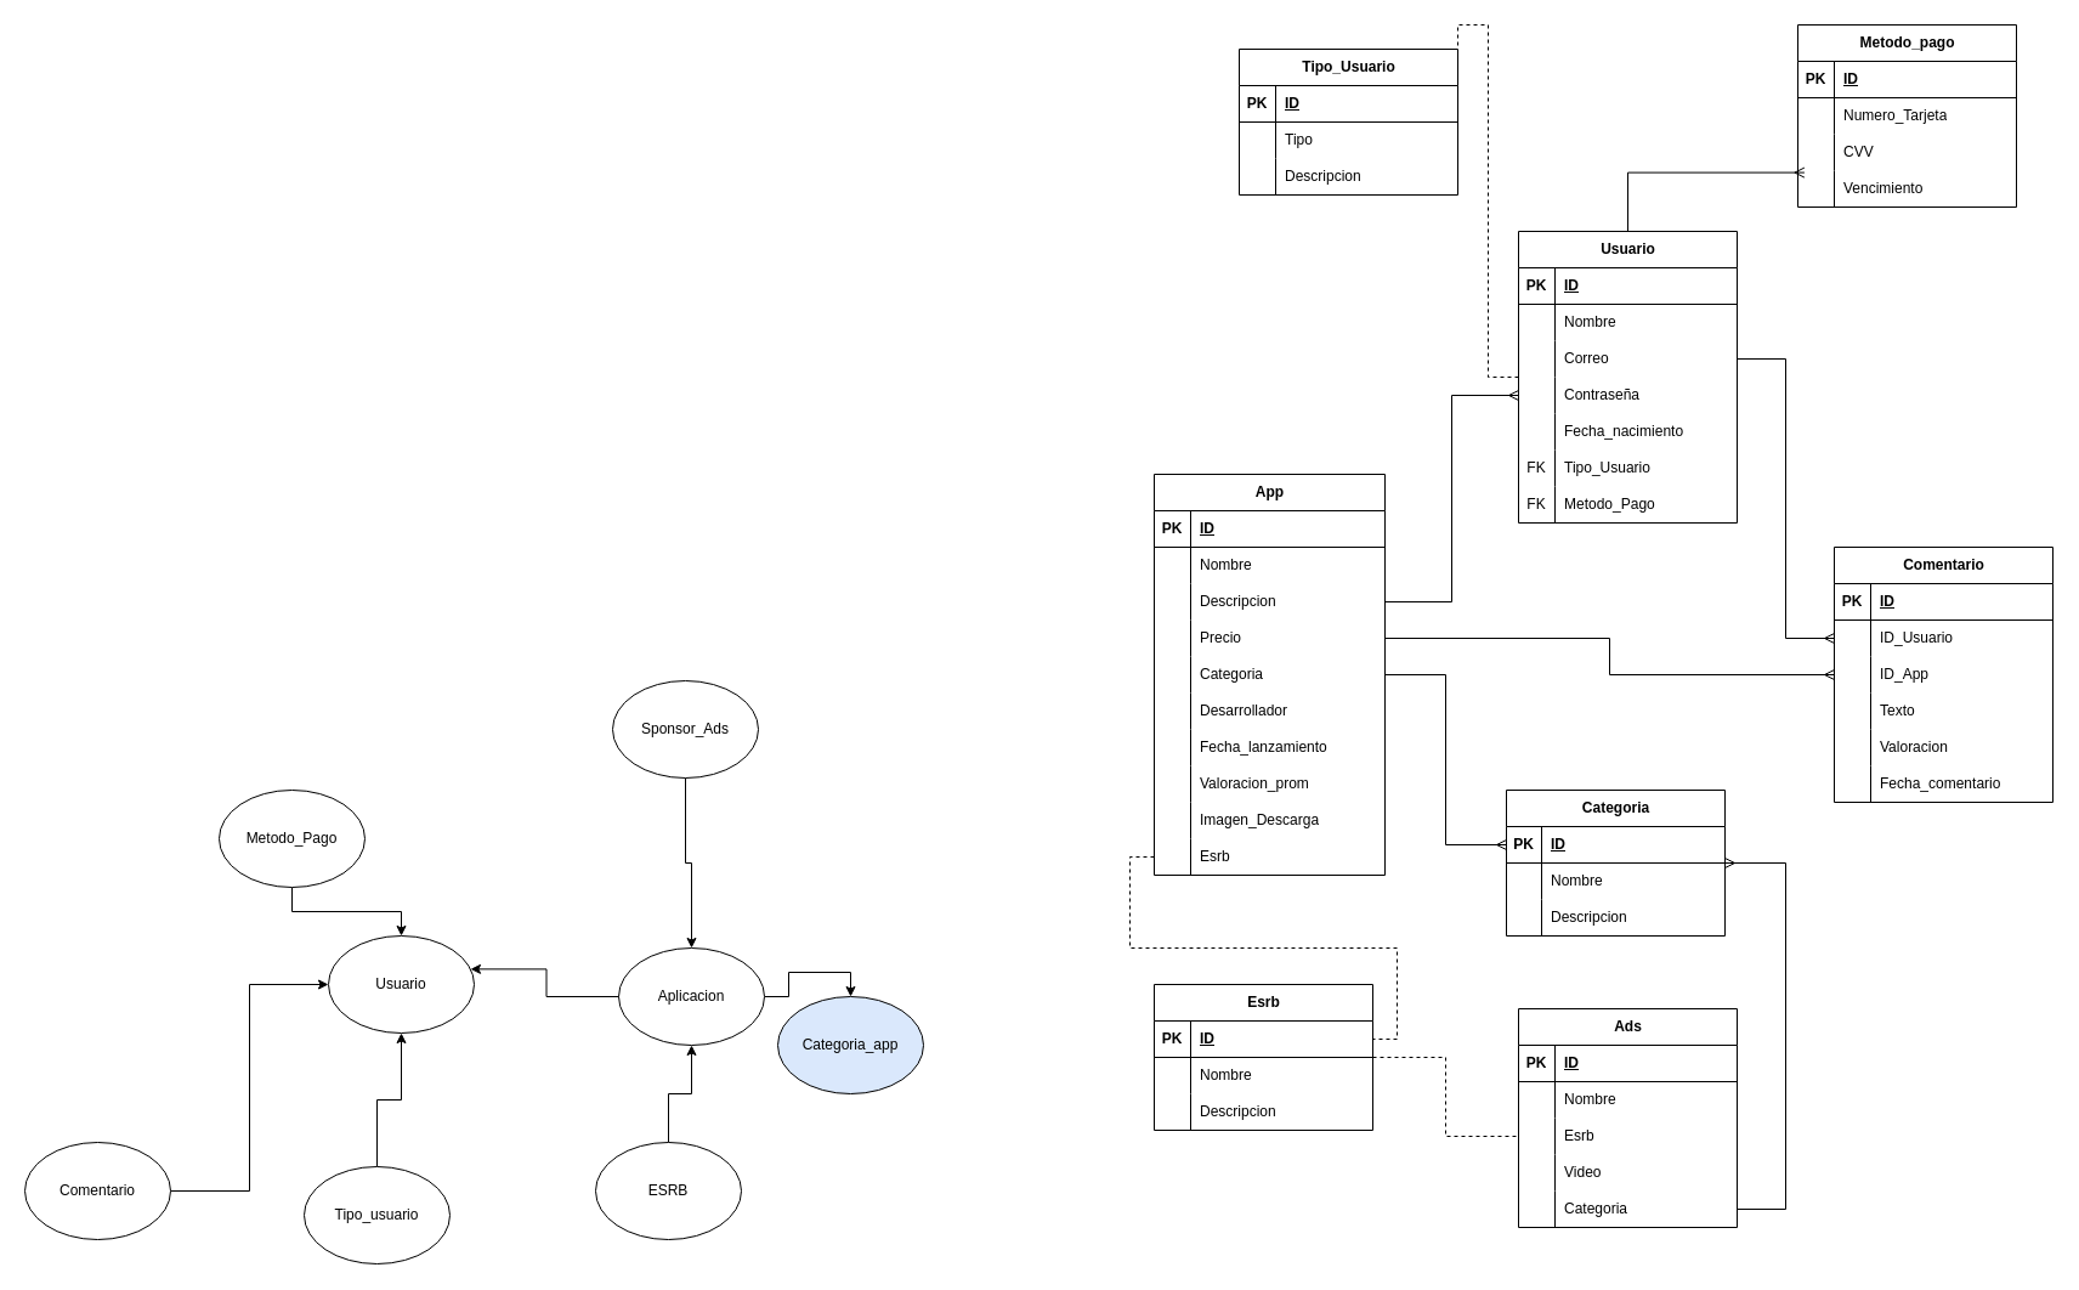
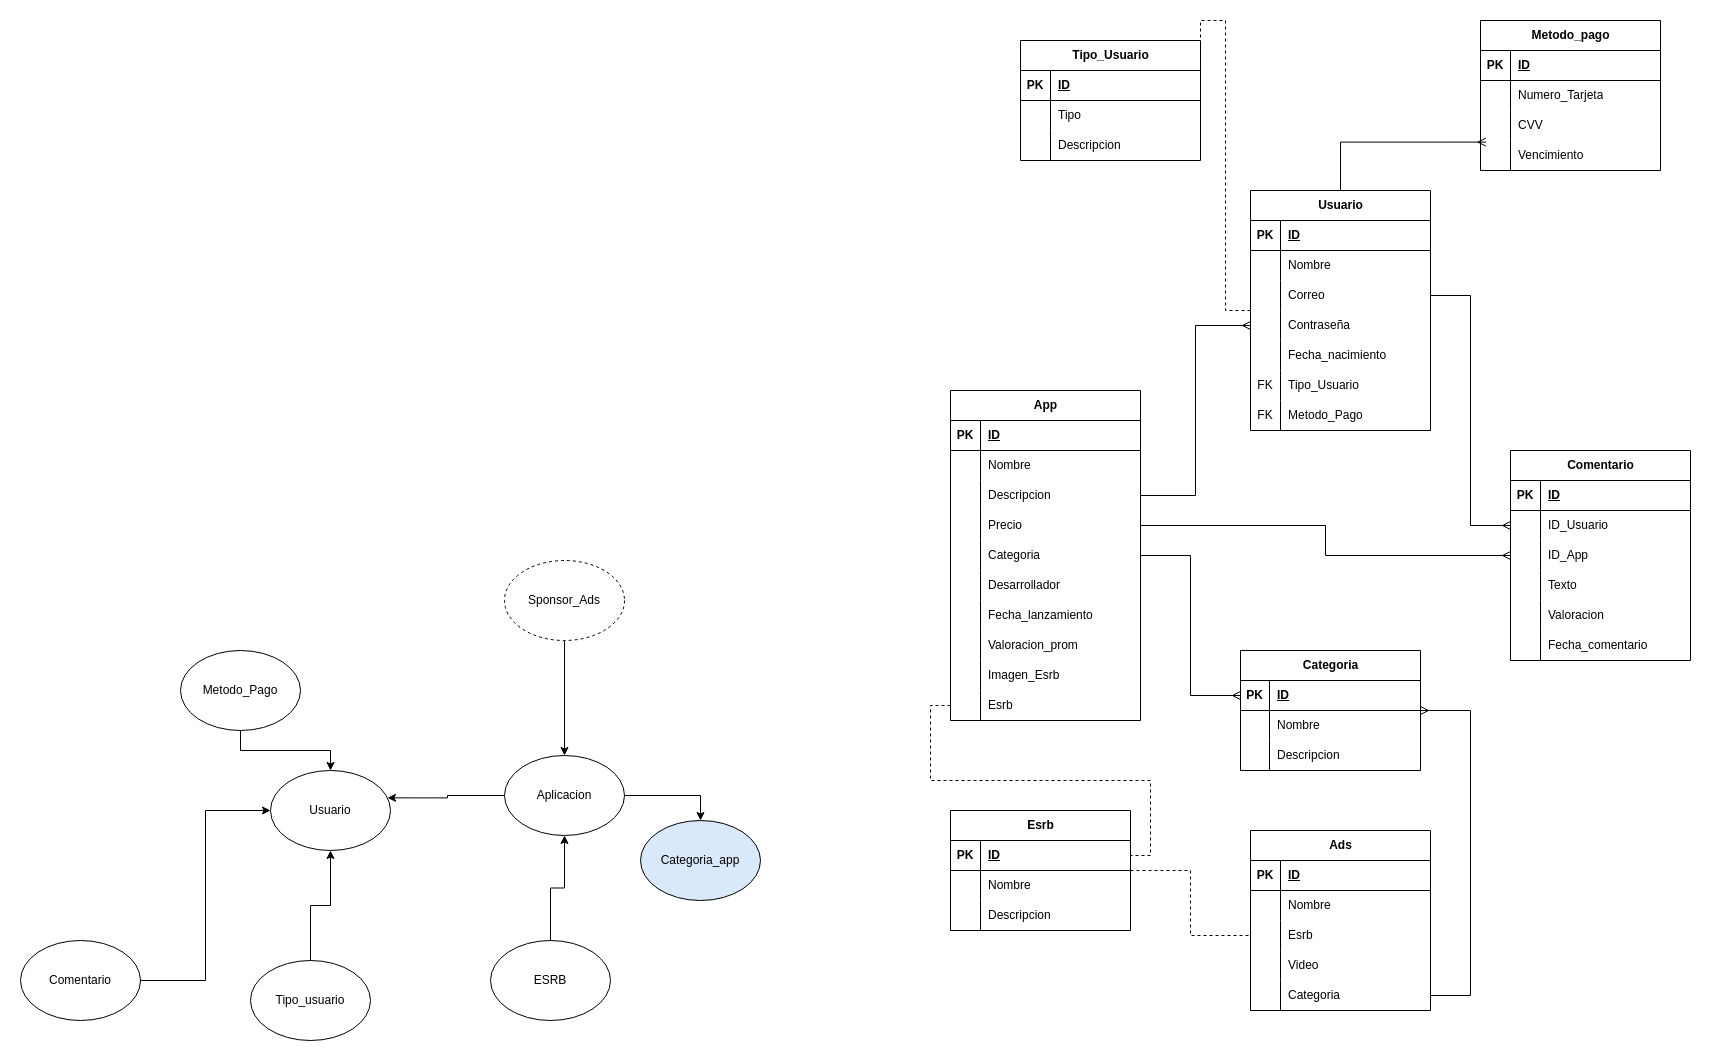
- <mxCell id="15" value="Sponsor_Ads" style="ellipse;whiteSpace=wrap;html=1;" parent="1" vertex="1"><mxGeometry x="504" y="560" width="120" height="80" as="geometry" /></mxCell>
+ <mxCell id="15" value="Sponsor_Ads" style="ellipse;whiteSpace=wrap;html=1;dashed=1;" parent="1" vertex="1"><mxGeometry x="504" y="560" width="120" height="80" as="geometry" /></mxCell>
- <mxCell id="43" value="Imagen_Descarga" style="shape=partialRectangle;connectable=0;fillColor=none;top=0;left=0;bottom=0;right=0;align=left;spacingLeft=6;overflow=hidden;whiteSpace=wrap;html=1;" vertex="1" parent="41"><mxGeometry x="30" width="160" height="30" as="geometry"><mxRectangle width="160" height="30" as="alternateBounds" /></mxGeometry></mxCell>
+ <mxCell id="43" value="Imagen_Esrb" style="shape=partialRectangle;connectable=0;fillColor=none;top=0;left=0;bottom=0;right=0;align=left;spacingLeft=6;overflow=hidden;whiteSpace=wrap;html=1;" vertex="1" parent="41"><mxGeometry x="30" width="160" height="30" as="geometry"><mxRectangle width="160" height="30" as="alternateBounds" /></mxGeometry></mxCell>
- <mxCell id="4" value="Aplicacion" style="ellipse;whiteSpace=wrap;html=1;" parent="1" vertex="1"><mxGeometry x="509" y="780" width="120" height="80" as="geometry" /></mxCell>
+ <mxCell id="4" value="Aplicacion" style="ellipse;whiteSpace=wrap;html=1;" parent="1" vertex="1"><mxGeometry x="504" y="755" width="120" height="80" as="geometry" /></mxCell>
